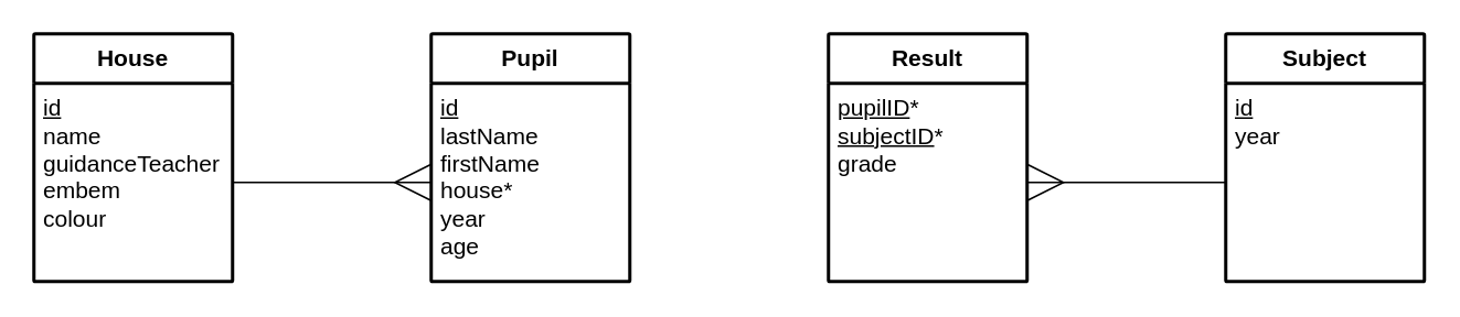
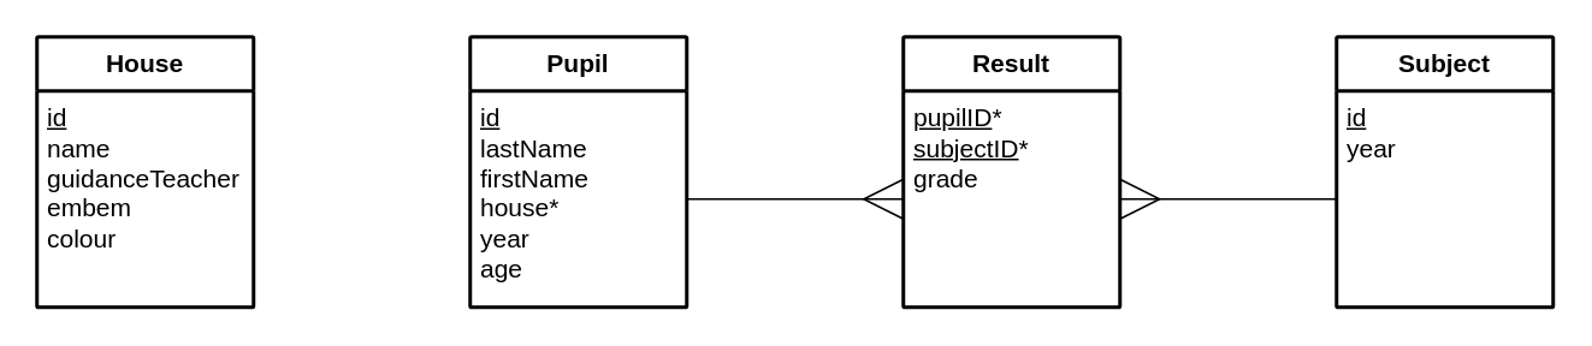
- <mxCell id="7" style="rounded=0;orthogonalLoop=1;jettySize=auto;html=1;exitX=1;exitY=0.5;exitDx=0;exitDy=0;entryX=0;entryY=0.5;entryDx=0;entryDy=0;endArrow=ERmany;endFill=0;startSize=6;endSize=20;" parent="1" source="3" target="6" edge="1"><mxGeometry relative="1" as="geometry" /></mxCell>
+ <mxCell id="12" style="edgeStyle=orthogonalEdgeStyle;rounded=0;orthogonalLoop=1;jettySize=auto;html=1;exitX=1;exitY=0.5;exitDx=0;exitDy=0;entryX=0;entryY=0.5;entryDx=0;entryDy=0;endArrow=ERmany;endFill=0;startSize=6;endSize=20;" edge="1" parent="1" source="6" target="9"><mxGeometry relative="1" as="geometry" /></mxCell>
